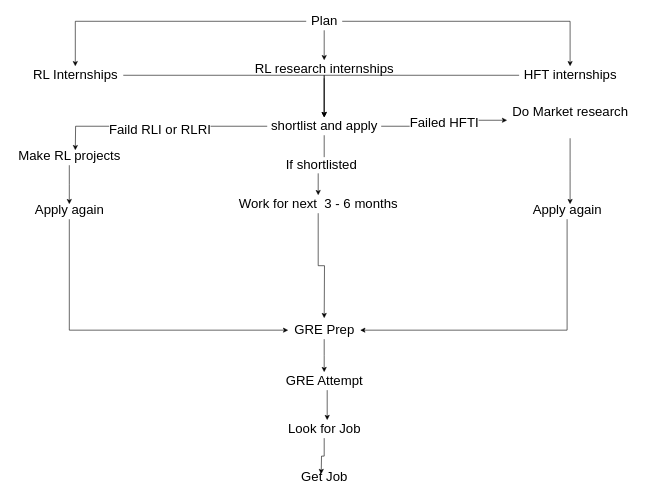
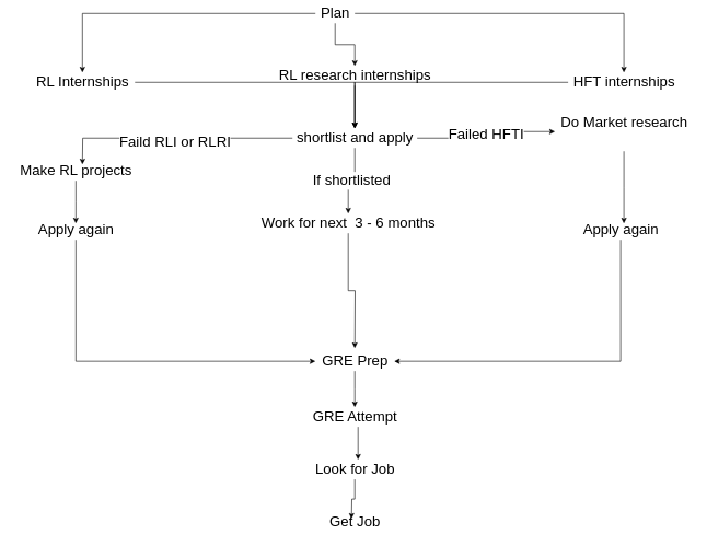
- <mxCell id="5" value="Plan" style="text;html=1;align=center;verticalAlign=middle;resizable=0;points=[];autosize=1;strokeColor=none;fontSize=22;" vertex="1" parent="1"><mxGeometry x="510" y="20" width="60" height="30" as="geometry" /></mxCell>
+ <mxCell id="5" value="Plan" style="text;html=1;align=center;verticalAlign=middle;resizable=0;points=[];autosize=1;strokeColor=none;fontSize=22;" vertex="1" parent="1"><mxGeometry x="480" y="5" width="60" height="30" as="geometry" /></mxCell>
